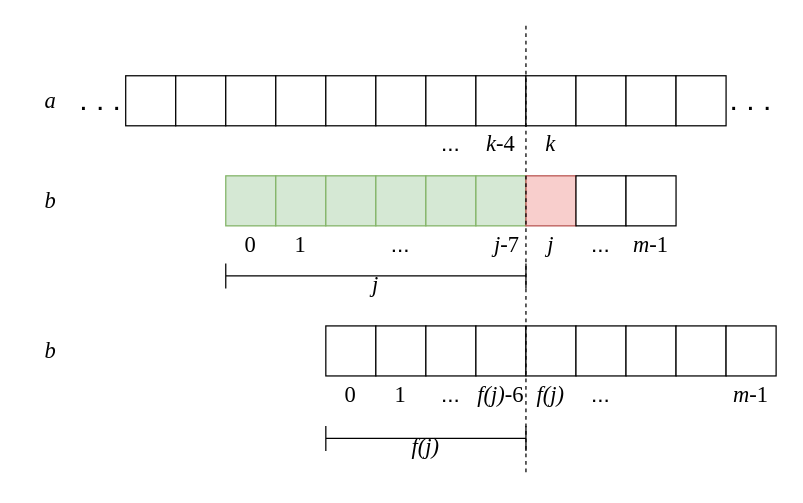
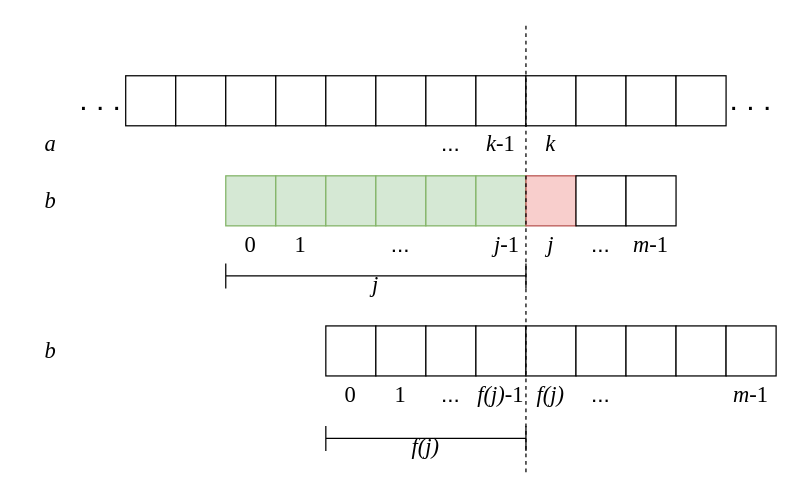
- <mxCell id="27" value="&lt;i&gt;&lt;font style=&quot;font-size: 18px&quot;&gt;a&lt;/font&gt;&lt;/i&gt;" style="text;html=1;strokeColor=none;fillColor=none;align=center;verticalAlign=middle;whiteSpace=wrap;rounded=0;fontFamily=cm;" parent="1" vertex="1"><mxGeometry y="70" width="40" height="20" as="geometry" x="20" /></mxCell>
+ <mxCell id="27" value="&lt;i&gt;&lt;font style=&quot;font-size: 18px&quot;&gt;a&lt;/font&gt;&lt;/i&gt;" style="text;html=1;strokeColor=none;fillColor=none;align=center;verticalAlign=middle;whiteSpace=wrap;rounded=0;fontFamily=cm;" parent="1" vertex="1"><mxGeometry x="20" y="105" width="40" height="20" as="geometry" /></mxCell>
- <mxCell id="51" value="&lt;font face=&quot;cm&quot; style=&quot;font-size: 18px&quot;&gt;&lt;i&gt;k&lt;/i&gt;-4&lt;/font&gt;" style="text;html=1;strokeColor=none;fillColor=none;align=center;verticalAlign=middle;whiteSpace=wrap;rounded=0;" parent="1" vertex="1"><mxGeometry x="385" y="110" width="30" height="10" as="geometry" /></mxCell>
+ <mxCell id="51" value="&lt;font face=&quot;cm&quot; style=&quot;font-size: 18px&quot;&gt;&lt;i&gt;k&lt;/i&gt;-1&lt;/font&gt;" style="text;html=1;strokeColor=none;fillColor=none;align=center;verticalAlign=middle;whiteSpace=wrap;rounded=0;" parent="1" vertex="1"><mxGeometry x="385" y="110" width="30" height="10" as="geometry" /></mxCell>
- <mxCell id="29" value="&lt;font face=&quot;cm&quot; style=&quot;font-size: 18px&quot;&gt;&lt;i&gt;j&lt;/i&gt;-7&lt;/font&gt;" style="text;html=1;strokeColor=none;fillColor=none;align=center;verticalAlign=middle;whiteSpace=wrap;rounded=0;" parent="1" vertex="1"><mxGeometry x="390" y="190" width="30" height="10" as="geometry" /></mxCell>
+ <mxCell id="29" value="&lt;font face=&quot;cm&quot; style=&quot;font-size: 18px&quot;&gt;&lt;i&gt;j&lt;/i&gt;-1&lt;/font&gt;" style="text;html=1;strokeColor=none;fillColor=none;align=center;verticalAlign=middle;whiteSpace=wrap;rounded=0;" parent="1" vertex="1"><mxGeometry x="390" y="190" width="30" height="10" as="geometry" /></mxCell>
- <mxCell id="47" value="&lt;font face=&quot;cm&quot; style=&quot;font-size: 18px&quot;&gt;&lt;i&gt;f(j)&lt;/i&gt;-6&lt;/font&gt;" style="text;html=1;strokeColor=none;fillColor=none;align=center;verticalAlign=middle;whiteSpace=wrap;rounded=0;" parent="1" vertex="1"><mxGeometry x="385" y="310" width="30" height="10" as="geometry" /></mxCell>
+ <mxCell id="47" value="&lt;font face=&quot;cm&quot; style=&quot;font-size: 18px&quot;&gt;&lt;i&gt;f(j)&lt;/i&gt;-1&lt;/font&gt;" style="text;html=1;strokeColor=none;fillColor=none;align=center;verticalAlign=middle;whiteSpace=wrap;rounded=0;" parent="1" vertex="1"><mxGeometry x="385" y="310" width="30" height="10" as="geometry" /></mxCell>
